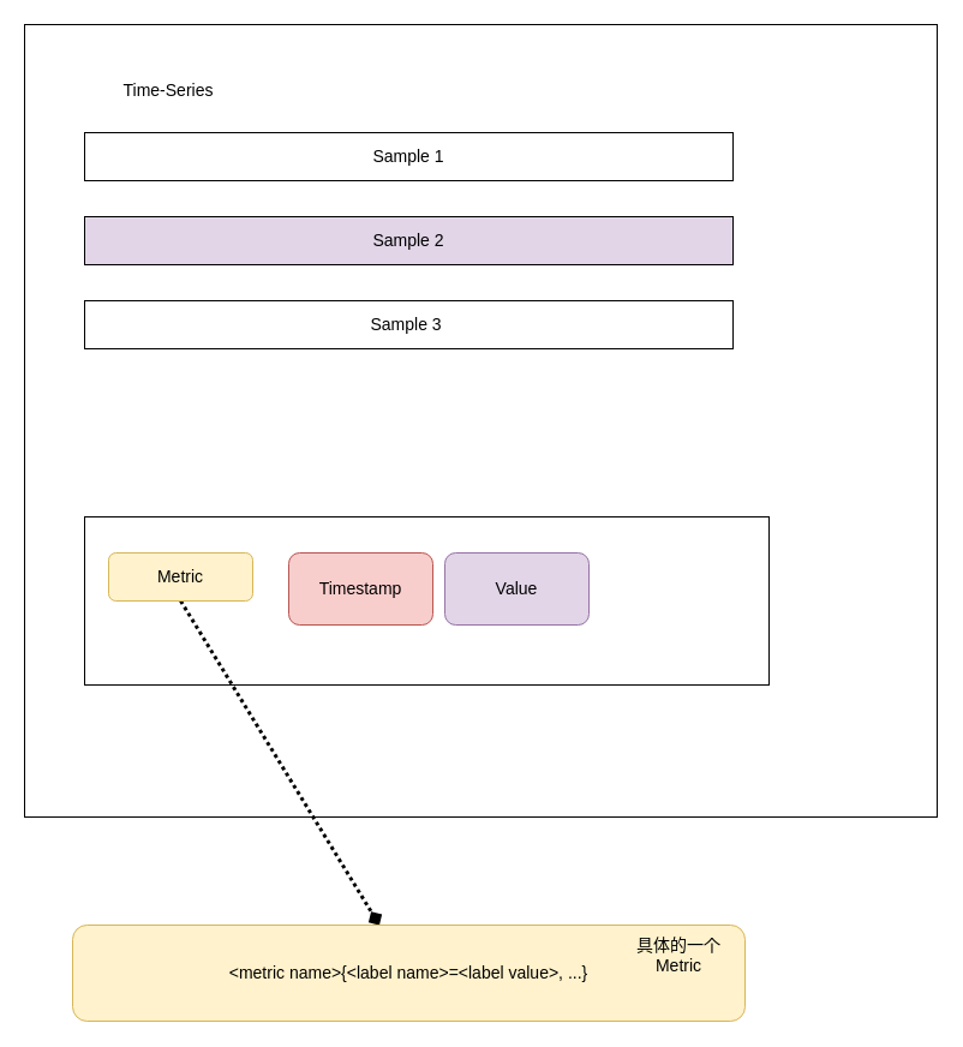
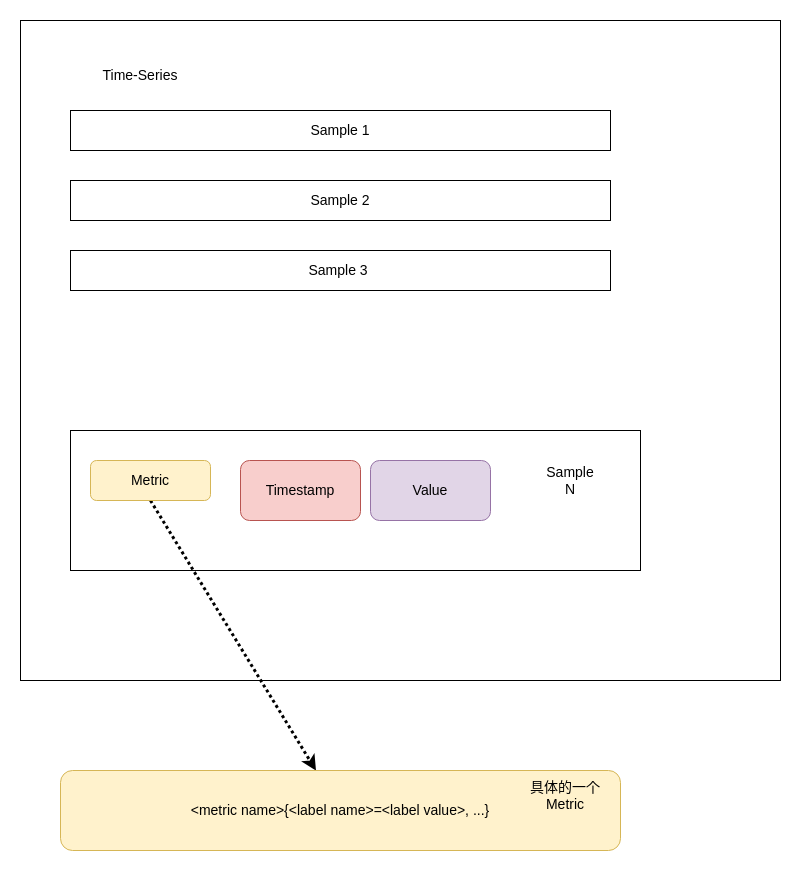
- <mxCell id="5" value="Sample 2" style="rounded=0;whiteSpace=wrap;html=1;fontSize=14;fillColor=#e1d5e7;" vertex="1" parent="1"><mxGeometry x="70" y="180" width="540" height="40" as="geometry" /></mxCell>
+ <mxCell id="5" value="Sample 2" style="rounded=0;whiteSpace=wrap;html=1;fontSize=14;" vertex="1" parent="1"><mxGeometry x="70" y="180" width="540" height="40" as="geometry" /></mxCell>
+ <mxCell id="12" value="Sample N" style="text;html=1;strokeColor=none;fillColor=none;align=center;verticalAlign=middle;whiteSpace=wrap;rounded=0;fontSize=14;" vertex="1" parent="1"><mxGeometry x="540" y="465" width="60" height="30" as="geometry" /></mxCell>
- <mxCell id="8" style="rounded=0;orthogonalLoop=1;jettySize=auto;html=1;exitX=0.5;exitY=1;exitDx=0;exitDy=0;strokeWidth=3;dashed=1;dashPattern=1 1;fontSize=14;endArrow=diamond;" edge="1" parent="1" source="9" target="13"><mxGeometry relative="1" as="geometry" /></mxCell>
+ <mxCell id="8" style="rounded=0;orthogonalLoop=1;jettySize=auto;html=1;exitX=0.5;exitY=1;exitDx=0;exitDy=0;strokeWidth=3;dashed=1;dashPattern=1 1;fontSize=14;" edge="1" parent="1" source="9" target="13"><mxGeometry relative="1" as="geometry" /></mxCell>
